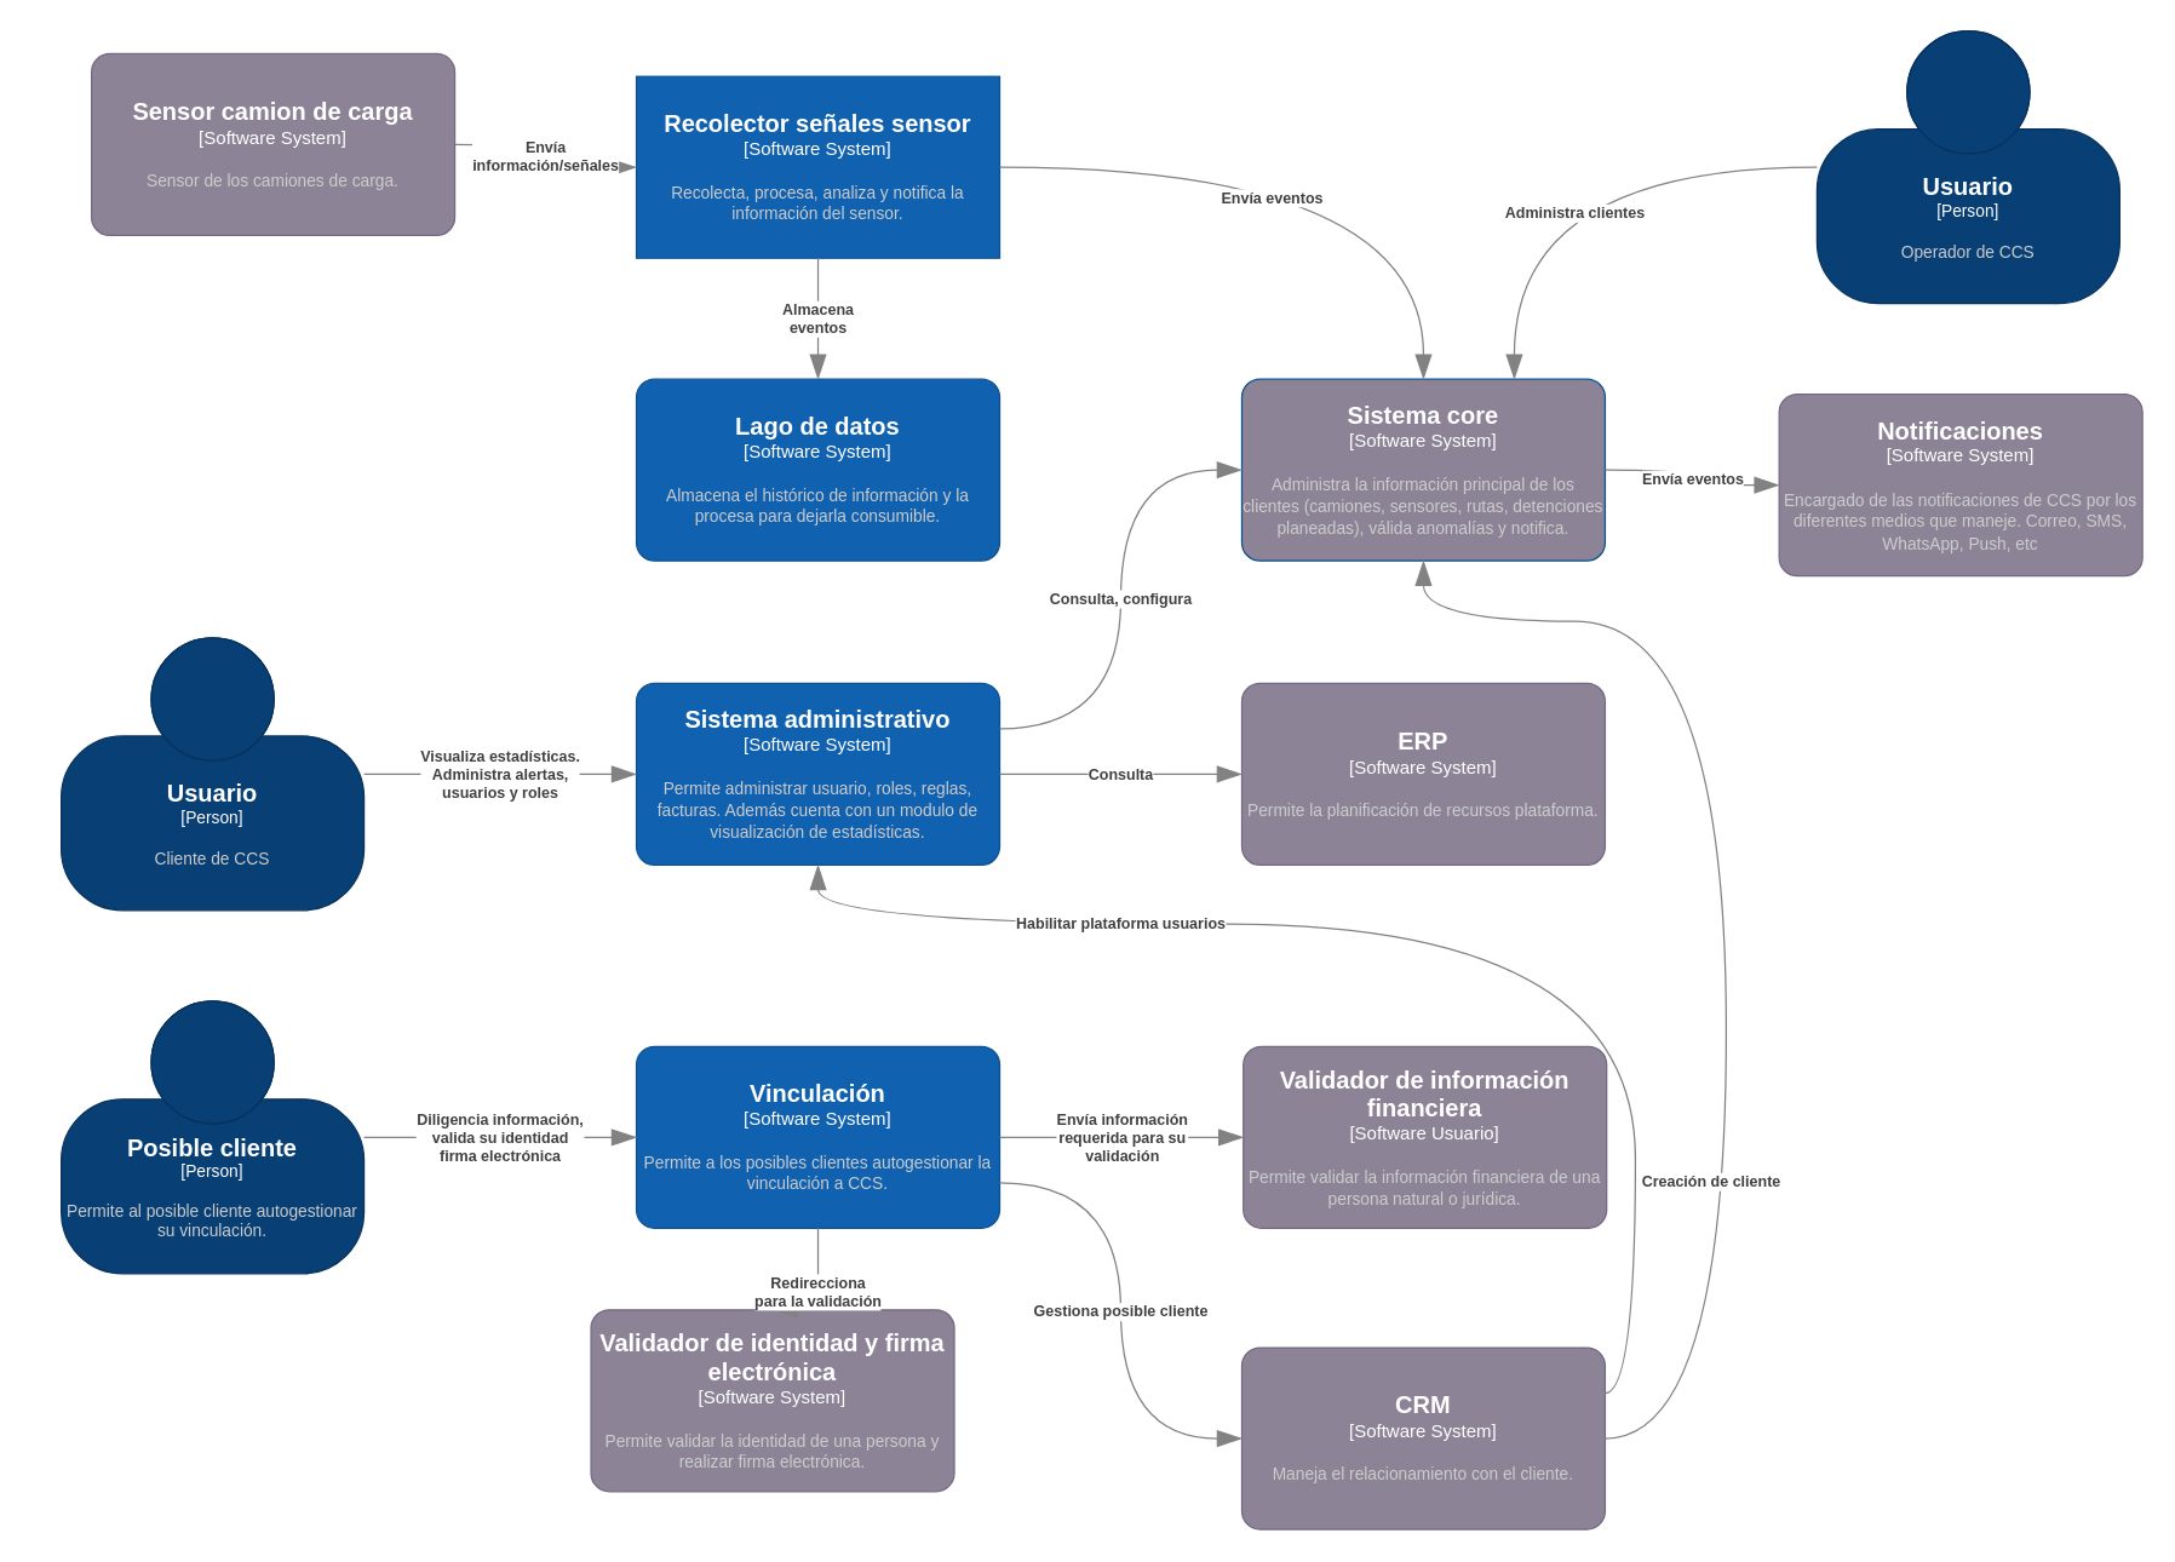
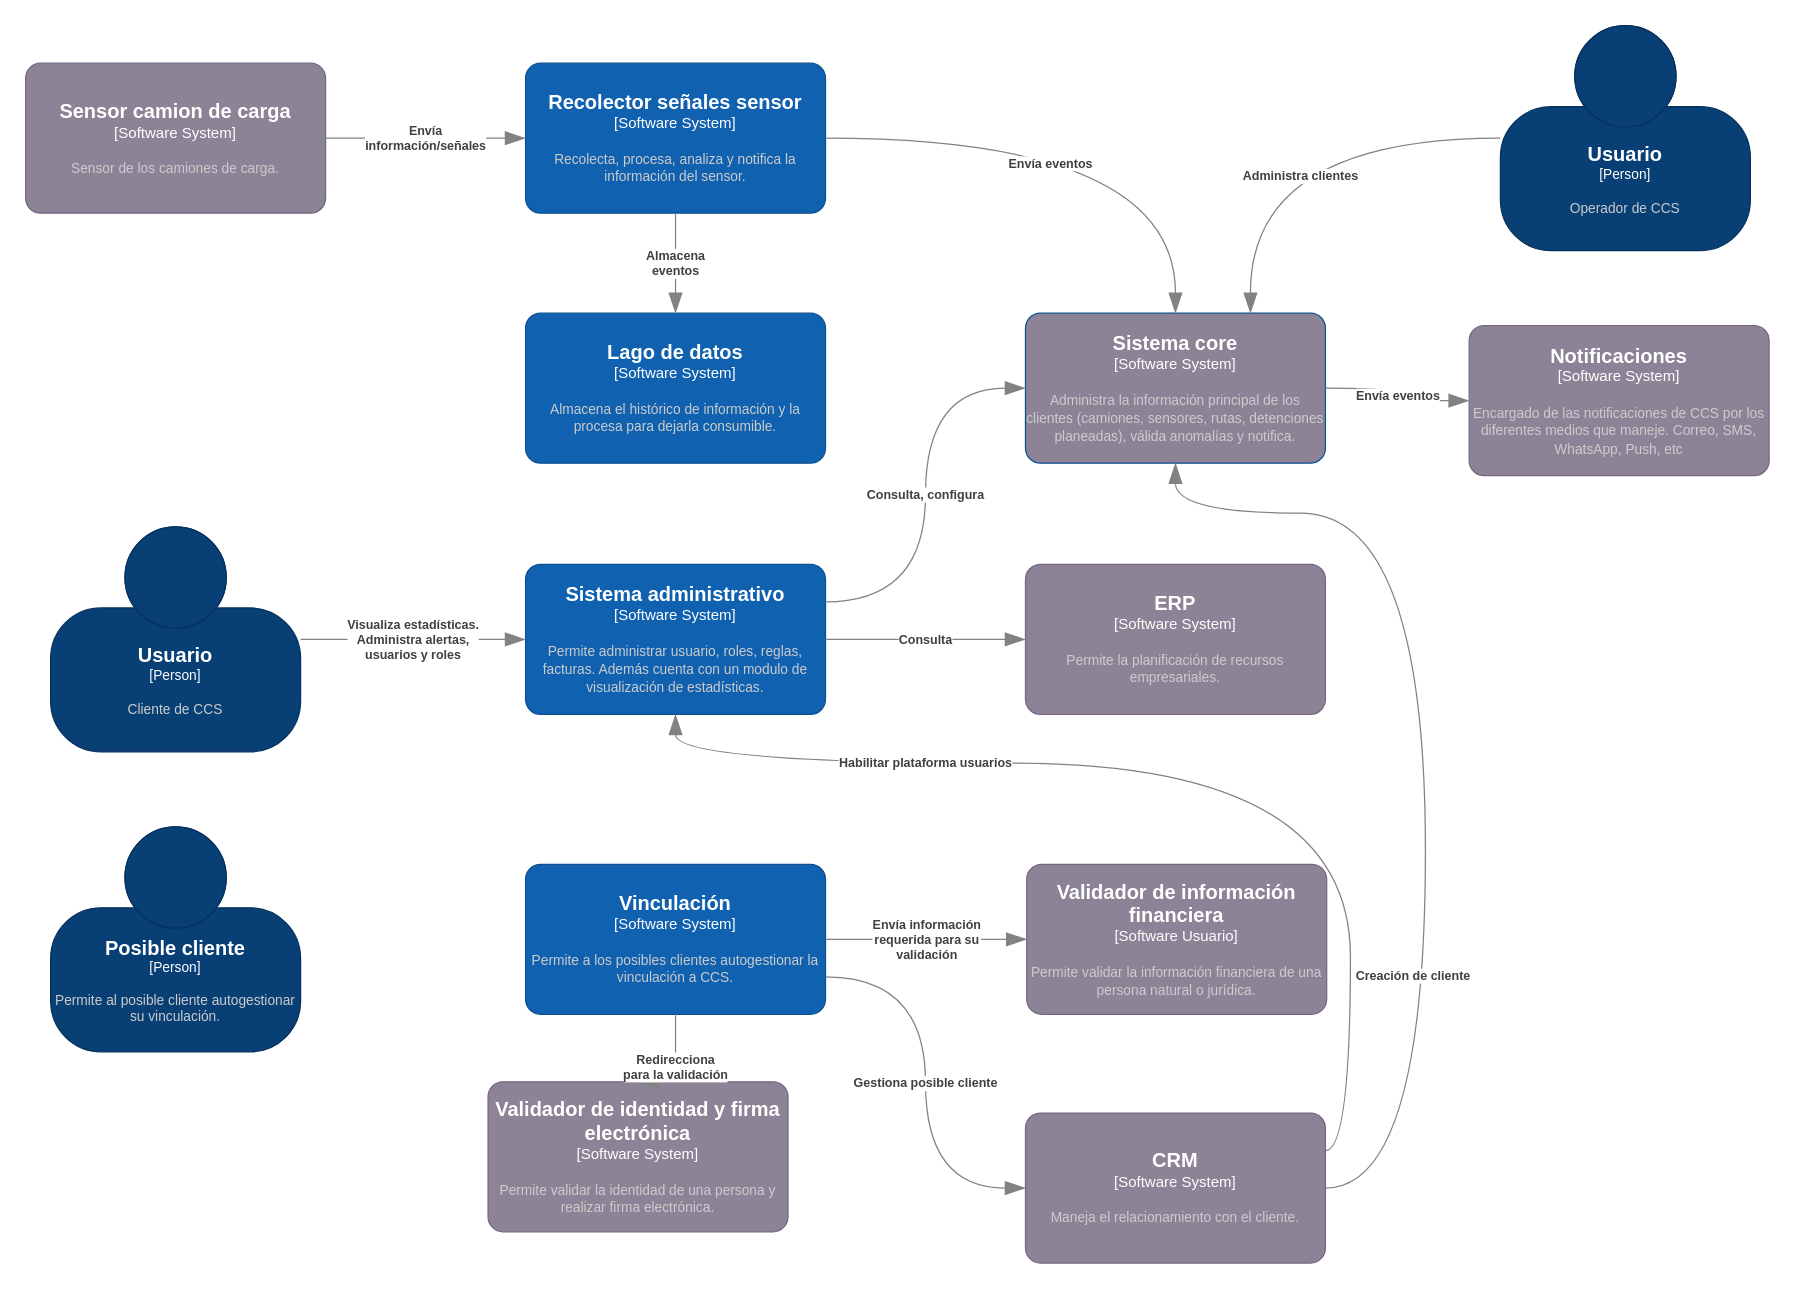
- <mxCell id="4" value="&lt;font style=&quot;font-size: 16px&quot;&gt;&lt;b&gt;Sensor camion de carga&lt;/b&gt;&lt;/font&gt;&lt;div&gt;[Software System]&lt;/div&gt;&lt;br&gt;&lt;div&gt;&lt;font style=&quot;font-size: 11px&quot;&gt;&lt;font color=&quot;#cccccc&quot;&gt;Sensor de los camiones de carga.&lt;/font&gt;&lt;/div&gt;" style="rounded=1;whiteSpace=wrap;html=1;labelBackgroundColor=none;fillColor=#8C8496;fontColor=#ffffff;align=center;arcSize=10;strokeColor=#736782;metaEdit=1;resizable=0;points=[[0.25,0,0],[0.5,0,0],[0.75,0,0],[1,0.25,0],[1,0.5,0],[1,0.75,0],[0.75,1,0],[0.5,1,0],[0.25,1,0],[0,0.75,0],[0,0.5,0],[0,0.25,0]];" parent="1" vertex="1"><mxGeometry x="60" y="35" width="240" height="120" as="geometry" /></mxCell>
+ <mxCell id="4" value="&lt;font style=&quot;font-size: 16px&quot;&gt;&lt;b&gt;Sensor camion de carga&lt;/b&gt;&lt;/font&gt;&lt;div&gt;[Software System]&lt;/div&gt;&lt;br&gt;&lt;div&gt;&lt;font style=&quot;font-size: 11px&quot;&gt;&lt;font color=&quot;#cccccc&quot;&gt;Sensor de los camiones de carga.&lt;/font&gt;&lt;/div&gt;" style="rounded=1;whiteSpace=wrap;html=1;labelBackgroundColor=none;fillColor=#8C8496;fontColor=#ffffff;align=center;arcSize=10;strokeColor=#736782;metaEdit=1;resizable=0;points=[[0.25,0,0],[0.5,0,0],[0.75,0,0],[1,0.25,0],[1,0.5,0],[1,0.75,0],[0.75,1,0],[0.5,1,0],[0.25,1,0],[0,0.75,0],[0,0.5,0],[0,0.25,0]];" parent="1" vertex="1"><mxGeometry x="20" y="50" width="240" height="120" as="geometry" /></mxCell>
- <mxCell id="3" value="&lt;font style=&quot;font-size: 16px&quot;&gt;&lt;b&gt;Recolector señales sensor&lt;/b&gt;&lt;/font&gt;&lt;div&gt;[Software System]&lt;/div&gt;&lt;br&gt;&lt;div&gt;&lt;font style=&quot;font-size: 11px&quot;&gt;&lt;font color=&quot;#cccccc&quot;&gt;Recolecta, procesa, analiza y notifica la información del sensor.&lt;/font&gt;&lt;/div&gt;" style="whiteSpace=wrap;html=1;labelBackgroundColor=none;fillColor=#1061B0;fontColor=#ffffff;align=center;arcSize=10;strokeColor=#0D5091;metaEdit=1;resizable=0;points=[[0.25,0,0],[0.5,0,0],[0.75,0,0],[1,0.25,0],[1,0.5,0],[1,0.75,0],[0.75,1,0],[0.5,1,0],[0.25,1,0],[0,0.75,0],[0,0.5,0],[0,0.25,0]];rounded=0;" parent="1" vertex="1"><mxGeometry x="420" y="50" width="240" height="120" as="geometry" /></mxCell>
+ <mxCell id="3" value="&lt;font style=&quot;font-size: 16px&quot;&gt;&lt;b&gt;Recolector señales sensor&lt;/b&gt;&lt;/font&gt;&lt;div&gt;[Software System]&lt;/div&gt;&lt;br&gt;&lt;div&gt;&lt;font style=&quot;font-size: 11px&quot;&gt;&lt;font color=&quot;#cccccc&quot;&gt;Recolecta, procesa, analiza y notifica la información del sensor.&lt;/font&gt;&lt;/div&gt;" style="rounded=1;whiteSpace=wrap;html=1;labelBackgroundColor=none;fillColor=#1061B0;fontColor=#ffffff;align=center;arcSize=10;strokeColor=#0D5091;metaEdit=1;resizable=0;points=[[0.25,0,0],[0.5,0,0],[0.75,0,0],[1,0.25,0],[1,0.5,0],[1,0.75,0],[0.75,1,0],[0.5,1,0],[0.25,1,0],[0,0.75,0],[0,0.5,0],[0,0.25,0]];" parent="1" vertex="1"><mxGeometry x="420" y="50" width="240" height="120" as="geometry" /></mxCell>
- <mxCell id="24" value="&lt;font style=&quot;font-size: 16px&quot;&gt;&lt;b&gt;ERP&lt;/b&gt;&lt;/font&gt;&lt;div&gt;[Software System]&lt;/div&gt;&lt;br&gt;&lt;div&gt;&lt;font style=&quot;font-size: 11px&quot;&gt;&lt;font color=&quot;#cccccc&quot;&gt;Permite la planificación de recursos plataforma.&lt;/font&gt;&lt;/div&gt;" style="rounded=1;whiteSpace=wrap;html=1;labelBackgroundColor=none;fillColor=#8C8496;fontColor=#ffffff;align=center;arcSize=10;strokeColor=#736782;metaEdit=1;resizable=0;points=[[0.25,0,0],[0.5,0,0],[0.75,0,0],[1,0.25,0],[1,0.5,0],[1,0.75,0],[0.75,1,0],[0.5,1,0],[0.25,1,0],[0,0.75,0],[0,0.5,0],[0,0.25,0]];" parent="1" vertex="1"><mxGeometry x="820" y="451" width="240" height="120" as="geometry" /></mxCell>
+ <mxCell id="24" value="&lt;font style=&quot;font-size: 16px&quot;&gt;&lt;b&gt;ERP&lt;/b&gt;&lt;/font&gt;&lt;div&gt;[Software System]&lt;/div&gt;&lt;br&gt;&lt;div&gt;&lt;font style=&quot;font-size: 11px&quot;&gt;&lt;font color=&quot;#cccccc&quot;&gt;Permite la planificación de recursos empresariales.&lt;/font&gt;&lt;/div&gt;" style="rounded=1;whiteSpace=wrap;html=1;labelBackgroundColor=none;fillColor=#8C8496;fontColor=#ffffff;align=center;arcSize=10;strokeColor=#736782;metaEdit=1;resizable=0;points=[[0.25,0,0],[0.5,0,0],[0.75,0,0],[1,0.25,0],[1,0.5,0],[1,0.75,0],[0.75,1,0],[0.5,1,0],[0.25,1,0],[0,0.75,0],[0,0.5,0],[0,0.25,0]];" parent="1" vertex="1"><mxGeometry x="820" y="451" width="240" height="120" as="geometry" /></mxCell>
- <mxCell id="12" value="&lt;div style=&quot;text-align: left&quot;&gt;&lt;div style=&quot;text-align: center&quot;&gt;&lt;b&gt;Diligencia información,&#10;valida su identidad&#10;firma electrónica&lt;/b&gt;&lt;/div&gt;" style="endArrow=blockThin;html=1;fontSize=10;fontColor=#404040;strokeWidth=1;endFill=1;strokeColor=#828282;elbow=vertical;metaEdit=1;endSize=14;startSize=14;jumpStyle=arc;jumpSize=16;rounded=0;edgeStyle=orthogonalEdgeStyle;curved=1;exitX=1;exitY=0.5;exitDx=0;exitDy=0;exitPerimeter=0;entryX=0;entryY=0.5;entryDx=0;entryDy=0;entryPerimeter=0;" parent="1" source="10" target="6" edge="1"><mxGeometry width="240" relative="1" as="geometry"><mxPoint x="430" y="631" as="sourcePoint" /><mxPoint x="670" y="631" as="targetPoint" /></mxGeometry></mxCell>
